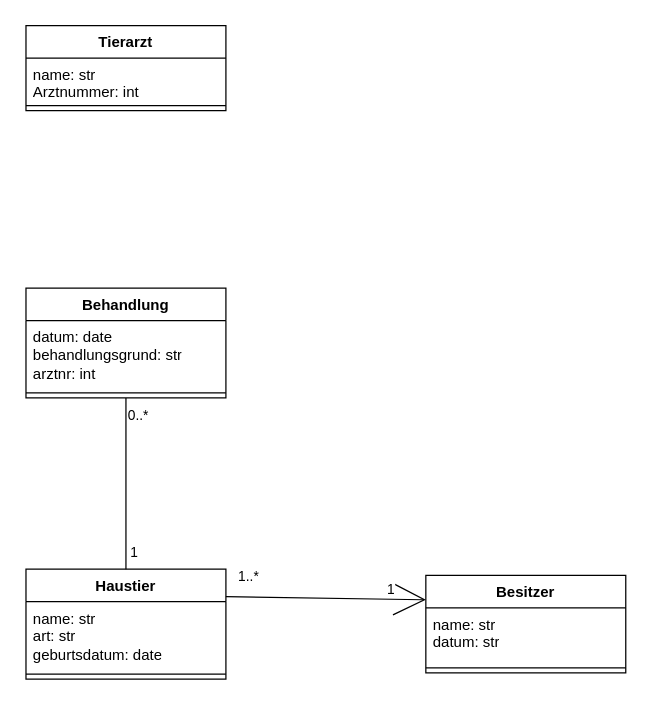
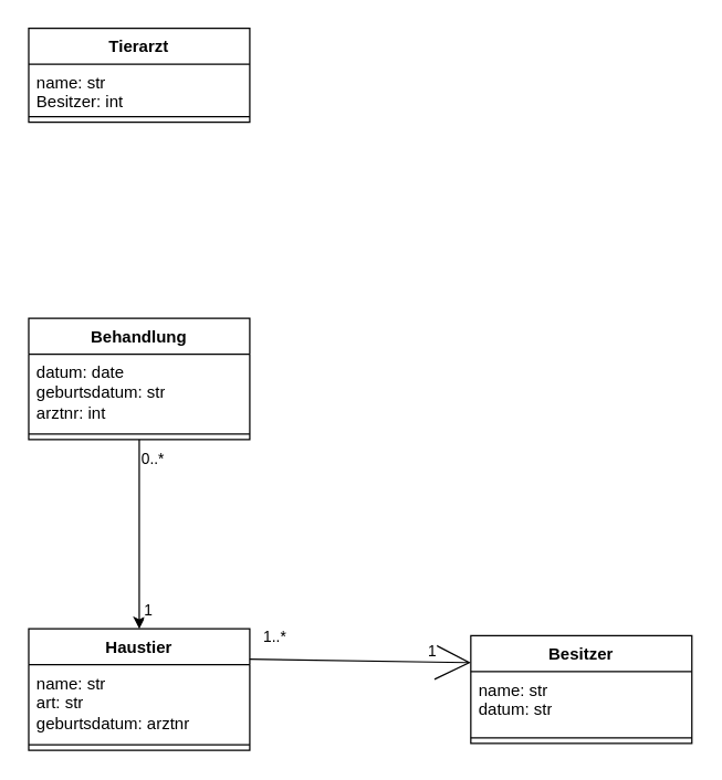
- <mxCell id="3" value="name: str&lt;div&gt;Arztnummer: int&lt;/div&gt;" style="text;strokeColor=none;fillColor=none;align=left;verticalAlign=top;spacingLeft=4;spacingRight=4;overflow=hidden;rotatable=0;points=[[0,0.5],[1,0.5]];portConstraint=eastwest;whiteSpace=wrap;html=1;" vertex="1" parent="2"><mxGeometry y="26" width="160" height="34" as="geometry" /></mxCell>
+ <mxCell id="3" value="name: str&lt;div&gt;Besitzer: int&lt;/div&gt;" style="text;strokeColor=none;fillColor=none;align=left;verticalAlign=top;spacingLeft=4;spacingRight=4;overflow=hidden;rotatable=0;points=[[0,0.5],[1,0.5]];portConstraint=eastwest;whiteSpace=wrap;html=1;" vertex="1" parent="2"><mxGeometry y="26" width="160" height="34" as="geometry" /></mxCell>
- <mxCell id="6" value="datum: date&lt;div&gt;behandlungsgrund: str&lt;/div&gt;&lt;div&gt;arztnr: int&lt;/div&gt;" style="text;strokeColor=none;fillColor=none;align=left;verticalAlign=top;spacingLeft=4;spacingRight=4;overflow=hidden;rotatable=0;points=[[0,0.5],[1,0.5]];portConstraint=eastwest;whiteSpace=wrap;html=1;" vertex="1" parent="5"><mxGeometry y="26" width="160" height="54" as="geometry" /></mxCell>
+ <mxCell id="6" value="datum: date&lt;div&gt;geburtsdatum: str&lt;/div&gt;&lt;div&gt;arztnr: int&lt;/div&gt;" style="text;strokeColor=none;fillColor=none;align=left;verticalAlign=top;spacingLeft=4;spacingRight=4;overflow=hidden;rotatable=0;points=[[0,0.5],[1,0.5]];portConstraint=eastwest;whiteSpace=wrap;html=1;" vertex="1" parent="5"><mxGeometry y="26" width="160" height="54" as="geometry" /></mxCell>
- <mxCell id="17" value="" style="endArrow=none;html=1;edgeStyle=orthogonalEdgeStyle;rounded=0;exitX=0.5;exitY=1;exitDx=0;exitDy=0;entryX=0.5;entryY=0;entryDx=0;entryDy=0;" edge="1" parent="1" source="5" target="8"><mxGeometry relative="1" as="geometry"><mxPoint x="110" y="370" as="sourcePoint" /><mxPoint x="270" y="370" as="targetPoint" /></mxGeometry></mxCell>
+ <mxCell id="17" value="" style="endArrow=classic;html=1;edgeStyle=orthogonalEdgeStyle;rounded=0;exitX=0.5;exitY=1;exitDx=0;exitDy=0;entryX=0.5;entryY=0;entryDx=0;entryDy=0;" edge="1" parent="1" source="5" target="8"><mxGeometry relative="1" as="geometry"><mxPoint x="110" y="370" as="sourcePoint" /><mxPoint x="270" y="370" as="targetPoint" /></mxGeometry></mxCell>
- <mxCell id="9" value="name: str&lt;div&gt;art: str&lt;/div&gt;&lt;div&gt;geburtsdatum: date&lt;/div&gt;" style="text;strokeColor=none;fillColor=none;align=left;verticalAlign=top;spacingLeft=4;spacingRight=4;overflow=hidden;rotatable=0;points=[[0,0.5],[1,0.5]];portConstraint=eastwest;whiteSpace=wrap;html=1;" vertex="1" parent="8"><mxGeometry y="26" width="160" height="54" as="geometry" /></mxCell>
+ <mxCell id="9" value="name: str&lt;div&gt;art: str&lt;/div&gt;&lt;div&gt;geburtsdatum: arztnr&lt;/div&gt;" style="text;strokeColor=none;fillColor=none;align=left;verticalAlign=top;spacingLeft=4;spacingRight=4;overflow=hidden;rotatable=0;points=[[0,0.5],[1,0.5]];portConstraint=eastwest;whiteSpace=wrap;html=1;" vertex="1" parent="8"><mxGeometry y="26" width="160" height="54" as="geometry" /></mxCell>
